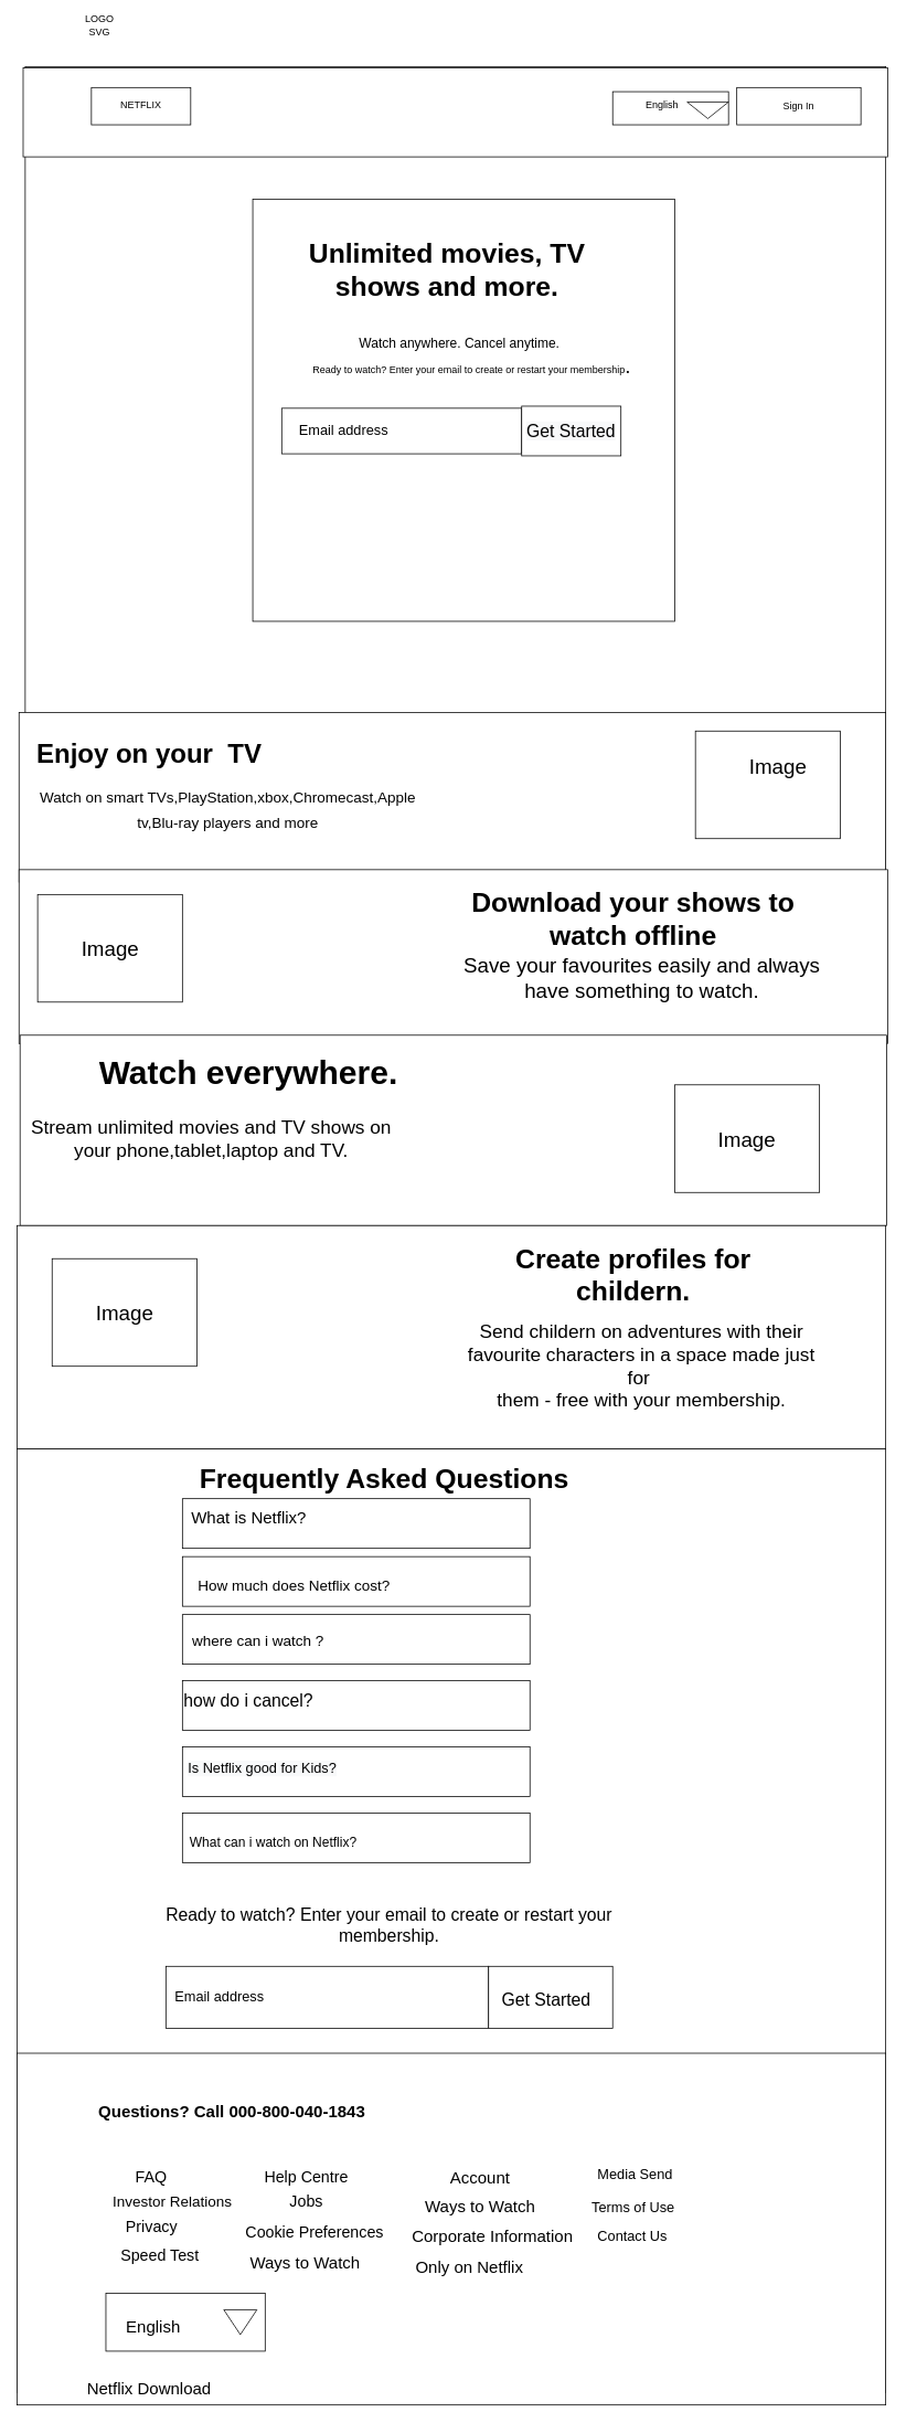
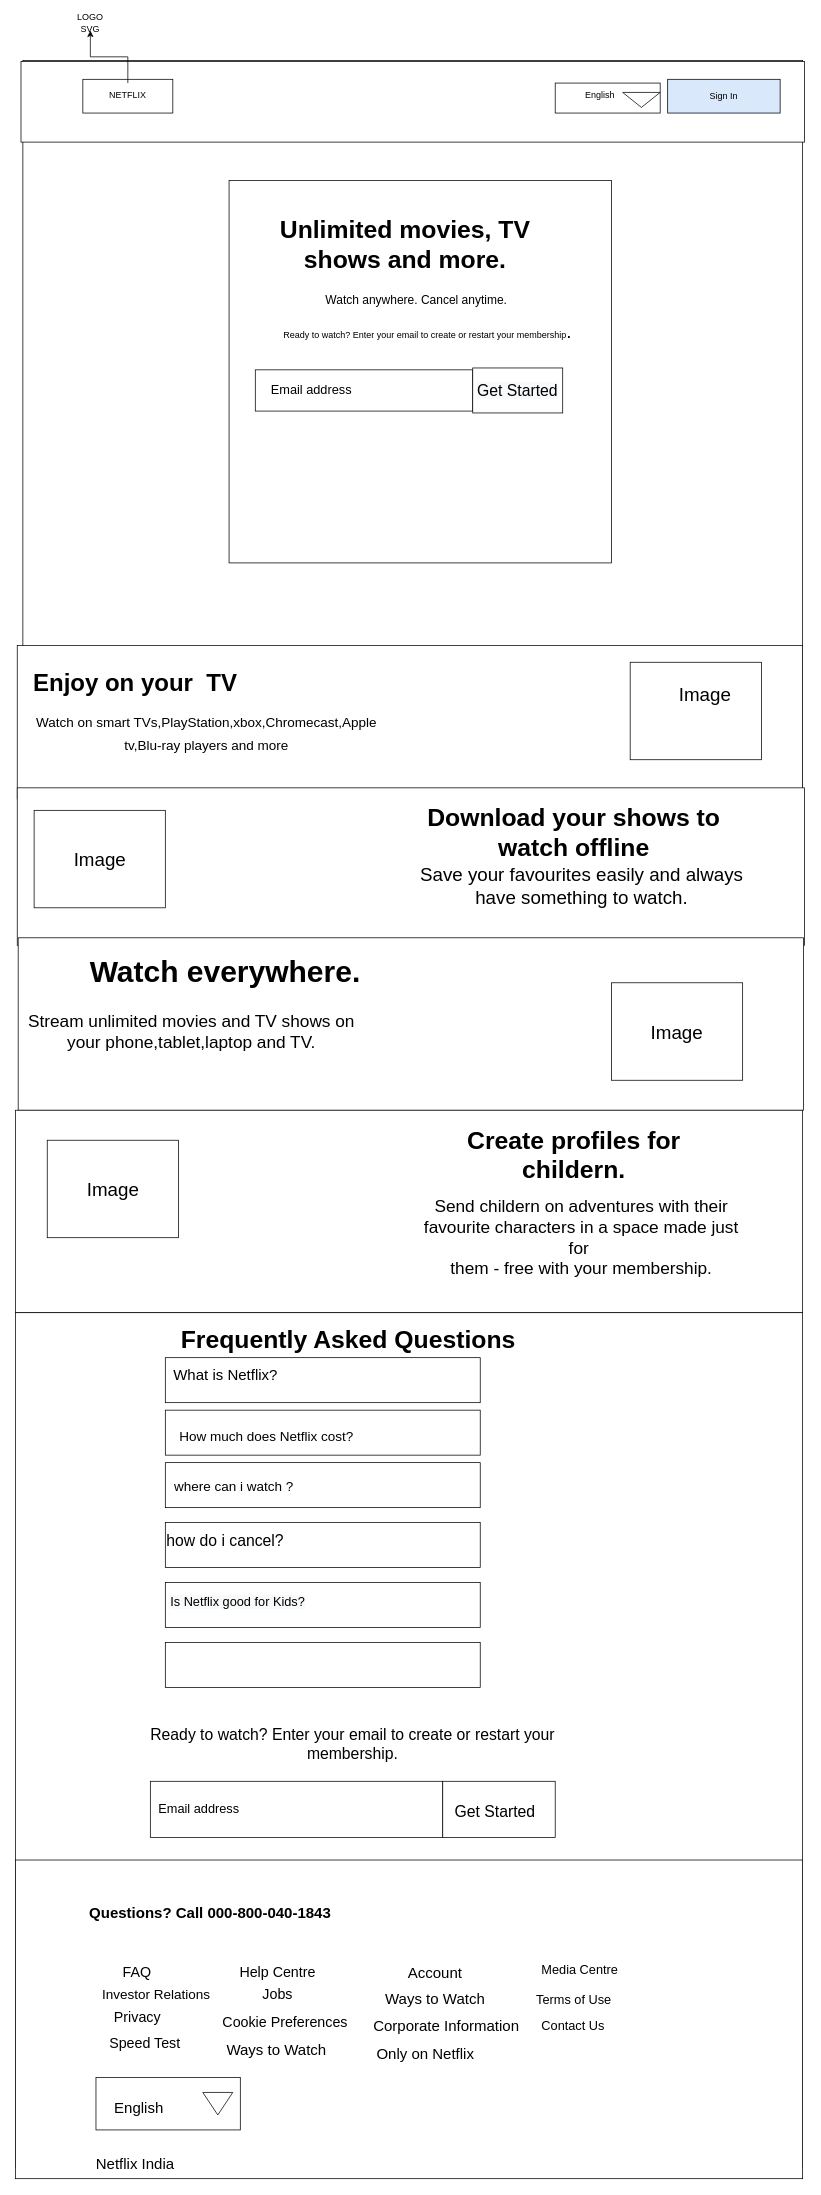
+ <mxCell id="6" value="" style="edgeStyle=orthogonalEdgeStyle;rounded=0;orthogonalLoop=1;jettySize=auto;html=1;" parent="1" source="7" target="3" edge="1"><mxGeometry relative="1" as="geometry" /></mxCell>
- <mxCell id="9" value="&lt;span&gt;Sign In&lt;/span&gt;" style="rounded=0;whiteSpace=wrap;html=1;" parent="1" vertex="1"><mxGeometry x="890" y="105" width="150" height="45" as="geometry" /></mxCell>
+ <mxCell id="9" value="&lt;span&gt;Sign In&lt;/span&gt;" style="rounded=0;whiteSpace=wrap;html=1;fillColor=#dae8fc;" parent="1" vertex="1"><mxGeometry x="890" y="105" width="150" height="45" as="geometry" /></mxCell>
- <mxCell id="13" value="&lt;font style=&quot;font-size: 16px&quot;&gt;Watch anywhere. Cancel anytime.&lt;/font&gt;" style="text;html=1;strokeColor=none;fillColor=none;align=center;verticalAlign=middle;whiteSpace=wrap;rounded=0;fontSize=25;" parent="1" vertex="1"><mxGeometry x="345" y="400" width="420" height="20" as="geometry" /></mxCell>
+ <mxCell id="13" value="&lt;font style=&quot;font-size: 16px&quot;&gt;Watch anywhere. Cancel anytime.&lt;/font&gt;" style="text;html=1;strokeColor=none;fillColor=none;align=center;verticalAlign=middle;whiteSpace=wrap;rounded=0;fontSize=25;" parent="1" vertex="1"><mxGeometry x="345" y="385" width="420" height="20" as="geometry" /></mxCell>
- <mxCell id="47" value="&lt;div style=&quot;font-size: 16px;&quot;&gt;&lt;font style=&quot;font-size: 16px;&quot;&gt;&lt;br style=&quot;font-size: 16px;&quot;&gt;&lt;/font&gt;&lt;/div&gt;&lt;div style=&quot;font-size: 16px;&quot;&gt;&lt;font style=&quot;font-size: 16px;&quot;&gt;What can i watch on Netflix?&lt;/font&gt;&lt;/div&gt;" style="text;html=1;strokeColor=none;fillColor=none;align=center;verticalAlign=middle;whiteSpace=wrap;rounded=0;fontSize=16;" parent="1" vertex="1"><mxGeometry x="225" y="2205" width="210" height="20" as="geometry" /></mxCell>
- <mxCell id="73" value="Media Send" style="text;whiteSpace=wrap;html=1;fontSize=17;" parent="1" vertex="1"><mxGeometry x="720" y="2610" width="120" height="20" as="geometry" /></mxCell>
+ <mxCell id="73" value="Media Centre" style="text;whiteSpace=wrap;html=1;fontSize=17;" parent="1" vertex="1"><mxGeometry x="720" y="2610" width="120" height="20" as="geometry" /></mxCell>
- <mxCell id="67" value="Netflix Download" style="text;html=1;strokeColor=none;fillColor=none;align=center;verticalAlign=middle;whiteSpace=wrap;rounded=0;fontSize=20;" parent="1" vertex="1"><mxGeometry x="65" y="2870" width="230" height="30" as="geometry" /></mxCell>
+ <mxCell id="67" value="Netflix India" style="text;html=1;strokeColor=none;fillColor=none;align=center;verticalAlign=middle;whiteSpace=wrap;rounded=0;fontSize=20;" parent="1" vertex="1"><mxGeometry x="65" y="2870" width="230" height="30" as="geometry" /></mxCell>
